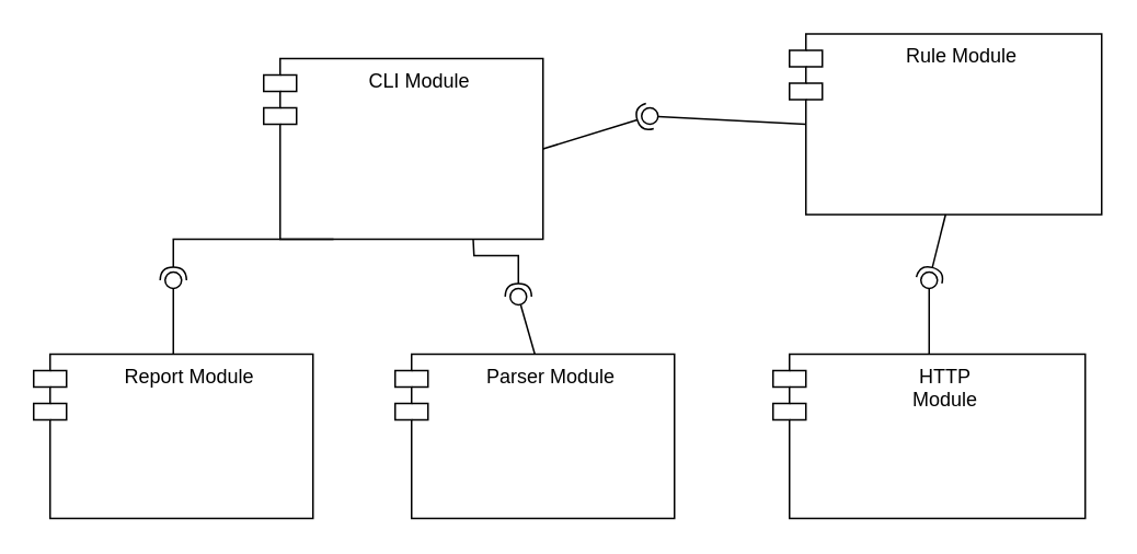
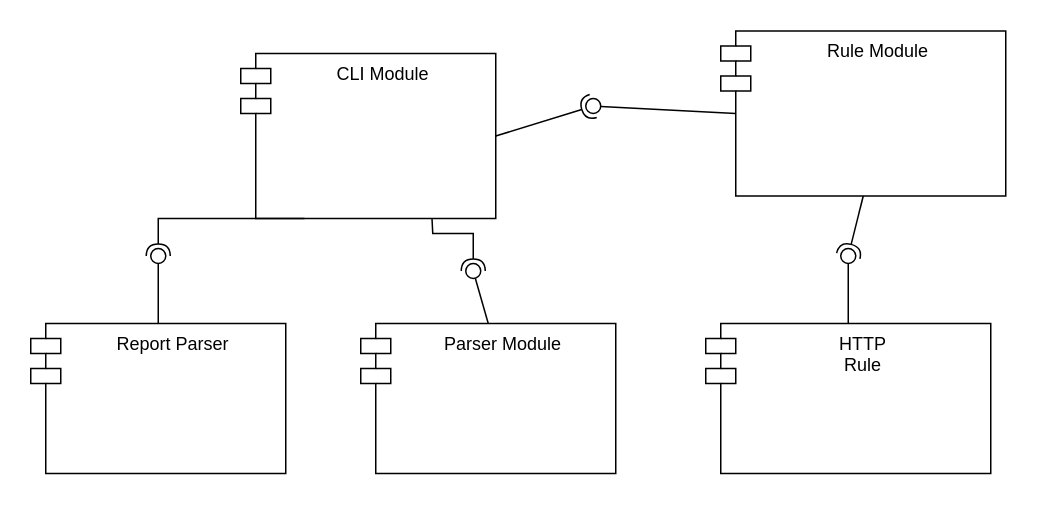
- <mxCell id="4" value="Report Module" style="shape=module;align=left;spacingLeft=20;align=center;verticalAlign=top;" vertex="1" parent="1"><mxGeometry x="20" y="215" width="170" height="100" as="geometry" /></mxCell>
+ <mxCell id="4" value="Report Parser" style="shape=module;align=left;spacingLeft=20;align=center;verticalAlign=top;" vertex="1" parent="1"><mxGeometry x="20" y="215" width="170" height="100" as="geometry" /></mxCell>
- <mxCell id="5" value="HTTP &#10;Module" style="shape=module;align=left;spacingLeft=20;align=center;verticalAlign=top;" vertex="1" parent="1"><mxGeometry x="470" y="215" width="190" height="100" as="geometry" /></mxCell>
+ <mxCell id="5" value="HTTP &#10;Rule" style="shape=module;align=left;spacingLeft=20;align=center;verticalAlign=top;" vertex="1" parent="1"><mxGeometry x="470" y="215" width="190" height="100" as="geometry" /></mxCell>
